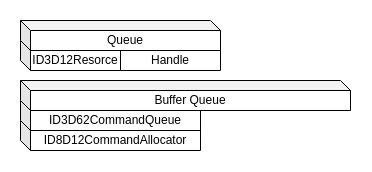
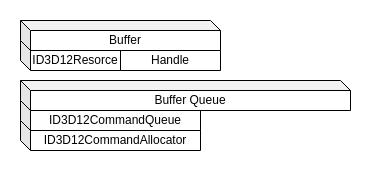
- <mxCell id="5" value="Queue" style="shape=cube;whiteSpace=wrap;html=1;boundedLbl=1;backgroundOutline=1;darkOpacity=0.05;darkOpacity2=0.1;size=10;" vertex="1" parent="1"><mxGeometry x="20" y="20" width="200" height="30" as="geometry" /></mxCell>
+ <mxCell id="5" value="Buffer" style="shape=cube;whiteSpace=wrap;html=1;boundedLbl=1;backgroundOutline=1;darkOpacity=0.05;darkOpacity2=0.1;size=10;" vertex="1" parent="1"><mxGeometry x="20" y="20" width="200" height="30" as="geometry" /></mxCell>
- <mxCell id="6" value="ID3D62CommandQueue" style="shape=cube;whiteSpace=wrap;html=1;boundedLbl=1;backgroundOutline=1;darkOpacity=0.05;darkOpacity2=0.1;size=10;" vertex="1" parent="1"><mxGeometry x="20" y="100" width="180" height="30" as="geometry" /></mxCell>
+ <mxCell id="6" value="ID3D12CommandQueue" style="shape=cube;whiteSpace=wrap;html=1;boundedLbl=1;backgroundOutline=1;darkOpacity=0.05;darkOpacity2=0.1;size=10;" vertex="1" parent="1"><mxGeometry x="20" y="100" width="180" height="30" as="geometry" /></mxCell>
- <mxCell id="2" value="ID8D12CommandAllocator" style="shape=cube;whiteSpace=wrap;html=1;boundedLbl=1;backgroundOutline=1;darkOpacity=0.05;darkOpacity2=0.1;size=10;" vertex="1" parent="1"><mxGeometry x="20" y="120" width="180" height="30" as="geometry" /></mxCell>
+ <mxCell id="2" value="ID3D12CommandAllocator" style="shape=cube;whiteSpace=wrap;html=1;boundedLbl=1;backgroundOutline=1;darkOpacity=0.05;darkOpacity2=0.1;size=10;" vertex="1" parent="1"><mxGeometry x="20" y="120" width="180" height="30" as="geometry" /></mxCell>
